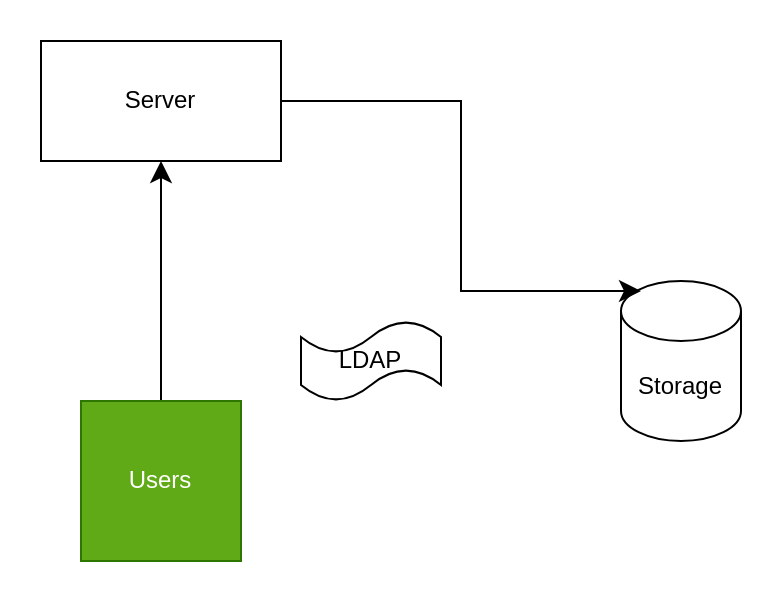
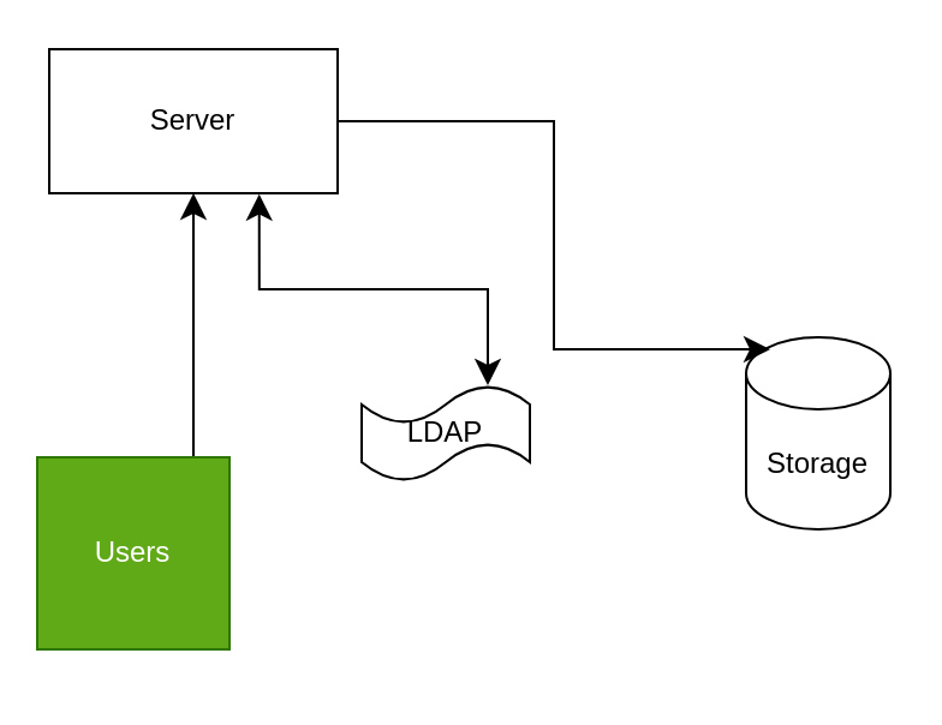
+ <mxCell id="7" value="" style="edgeStyle=segmentEdgeStyle;endArrow=classic;html=1;curved=0;rounded=0;endSize=8;startSize=8;exitX=0.728;exitY=1.006;exitDx=0;exitDy=0;exitPerimeter=0;entryX=0.75;entryY=0;entryDx=0;entryDy=0;entryPerimeter=0;startArrow=classic;startFill=1;" parent="1" source="2" target="3" edge="1"><mxGeometry width="50" height="50" relative="1" as="geometry"><mxPoint x="270" y="150" as="sourcePoint" /><mxPoint x="320" y="100" as="targetPoint" /><Array as="points"><mxPoint x="107" y="120" /><mxPoint x="203" y="120" /></Array></mxGeometry></mxCell>
- <mxCell id="6" value="Users" style="whiteSpace=wrap;html=1;aspect=fixed;fillColor=#60a917;fontColor=#ffffff;strokeColor=#2D7600;" parent="1" vertex="1"><mxGeometry x="40" y="200" width="80" height="80" as="geometry" /></mxCell>
+ <mxCell id="6" value="Users" style="whiteSpace=wrap;html=1;aspect=fixed;fillColor=#60a917;fontColor=#ffffff;strokeColor=#2D7600;" parent="1" vertex="1"><mxGeometry x="15" y="190" width="80" height="80" as="geometry" /></mxCell>
